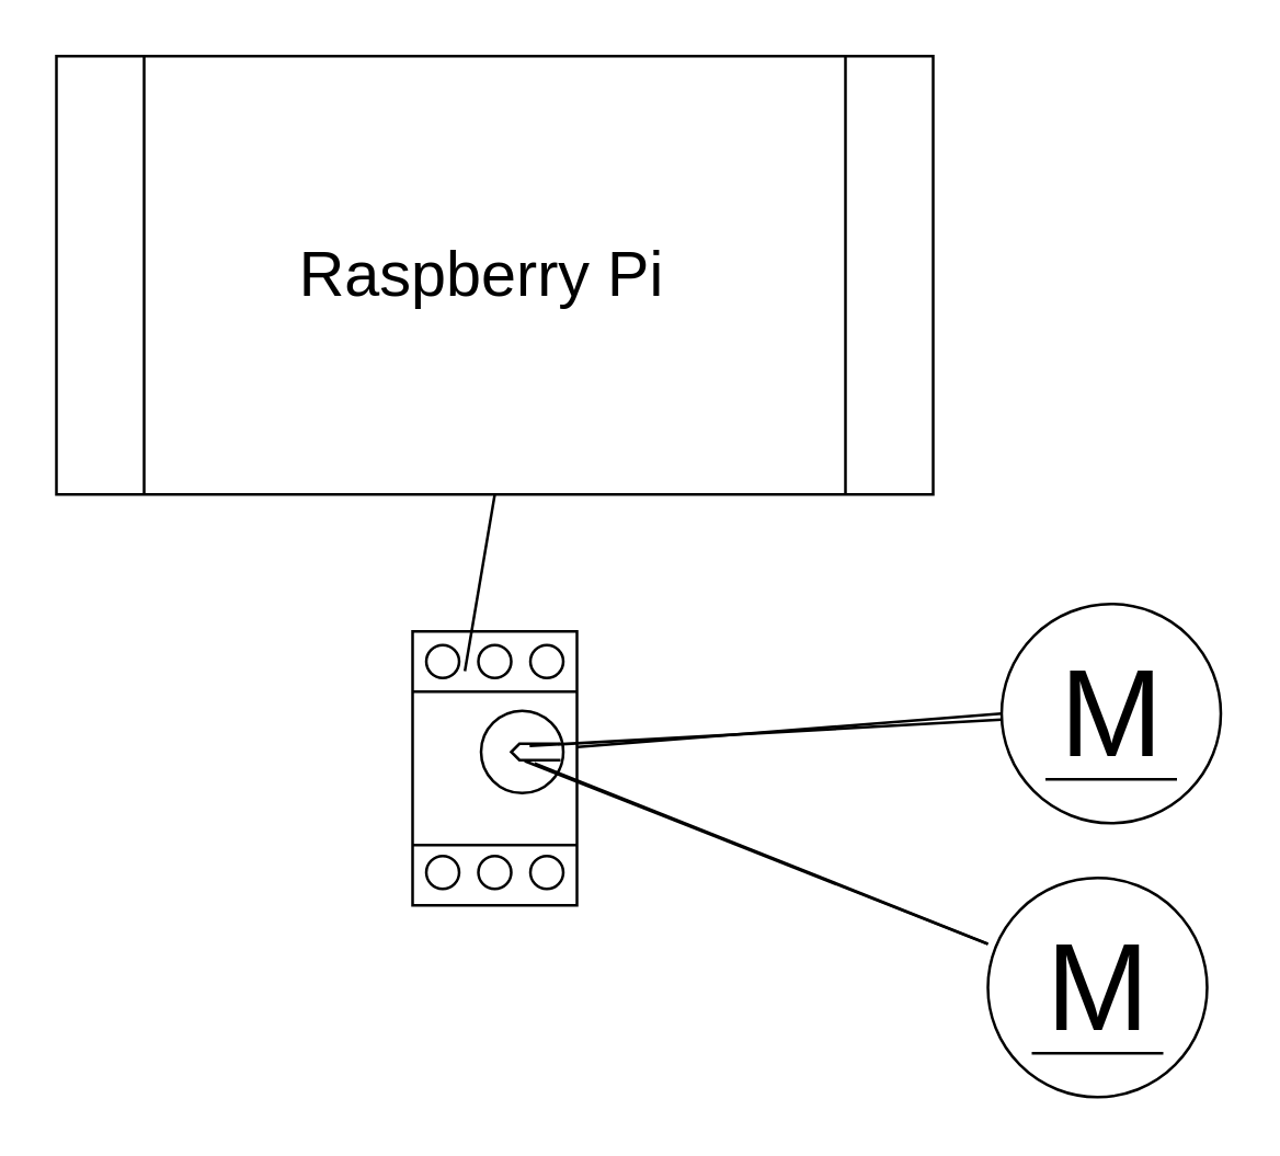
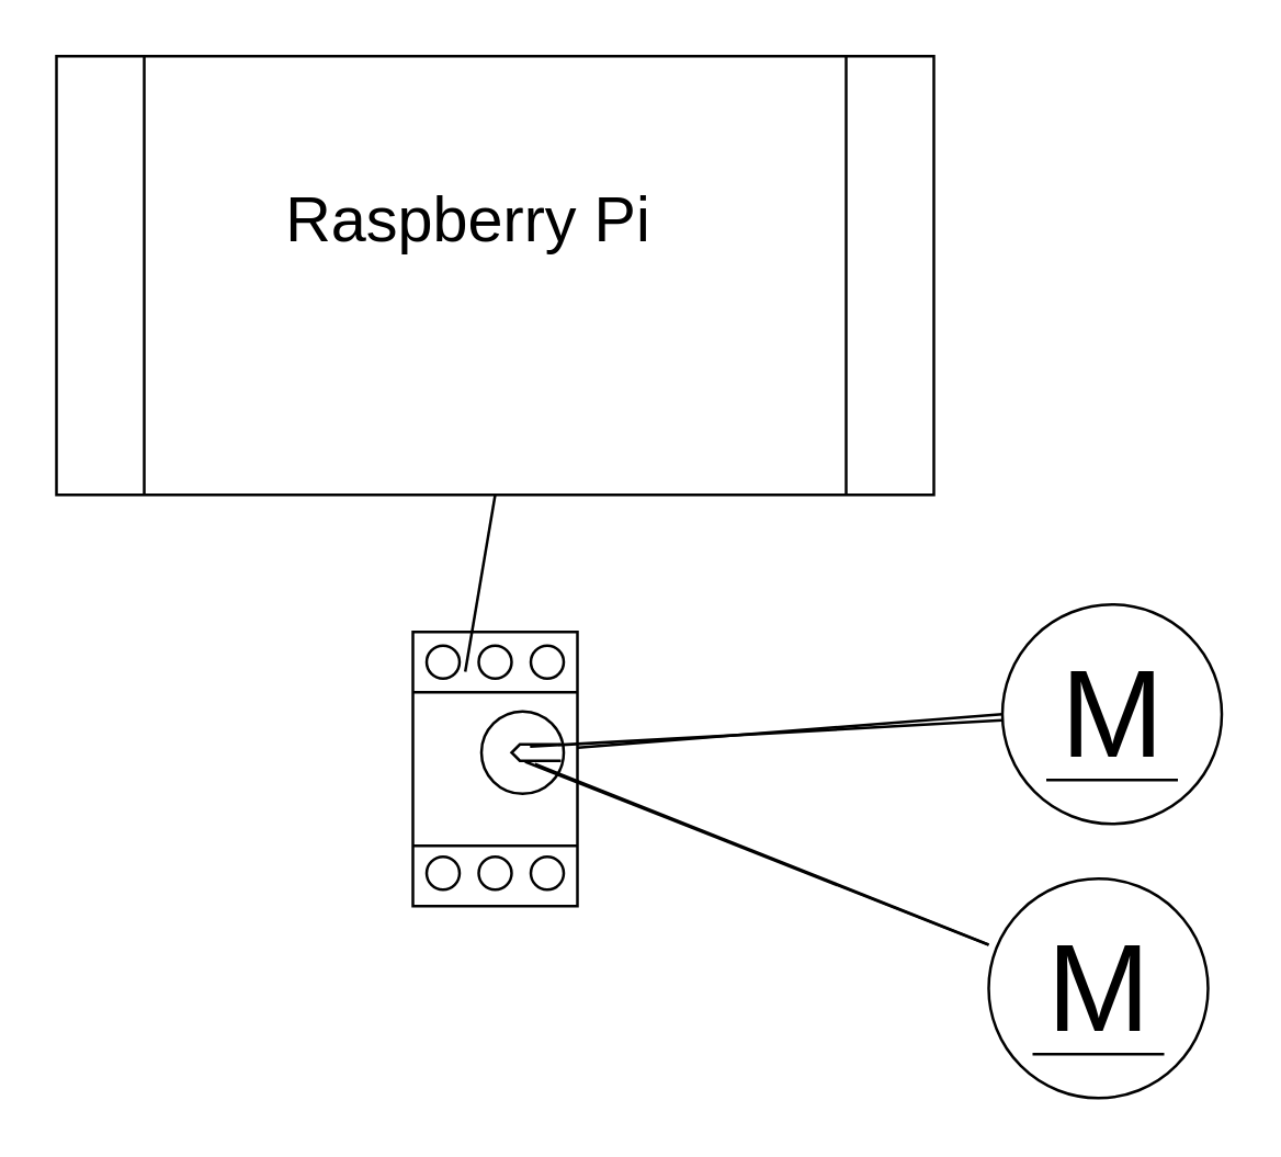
- <mxCell id="11" value="Raspberry Pi" style="text;html=1;align=center;verticalAlign=middle;resizable=0;points=[];autosize=1;strokeColor=none;fillColor=none;fontSize=23;" vertex="1" parent="1"><mxGeometry x="95" y="80" width="160" height="40" as="geometry" /></mxCell>
+ <mxCell id="11" value="Raspberry Pi" style="text;html=1;align=center;verticalAlign=middle;resizable=0;points=[];autosize=1;strokeColor=none;fillColor=none;fontSize=23;" vertex="1" parent="1"><mxGeometry x="90" y="60" width="160" height="40" as="geometry" /></mxCell>
